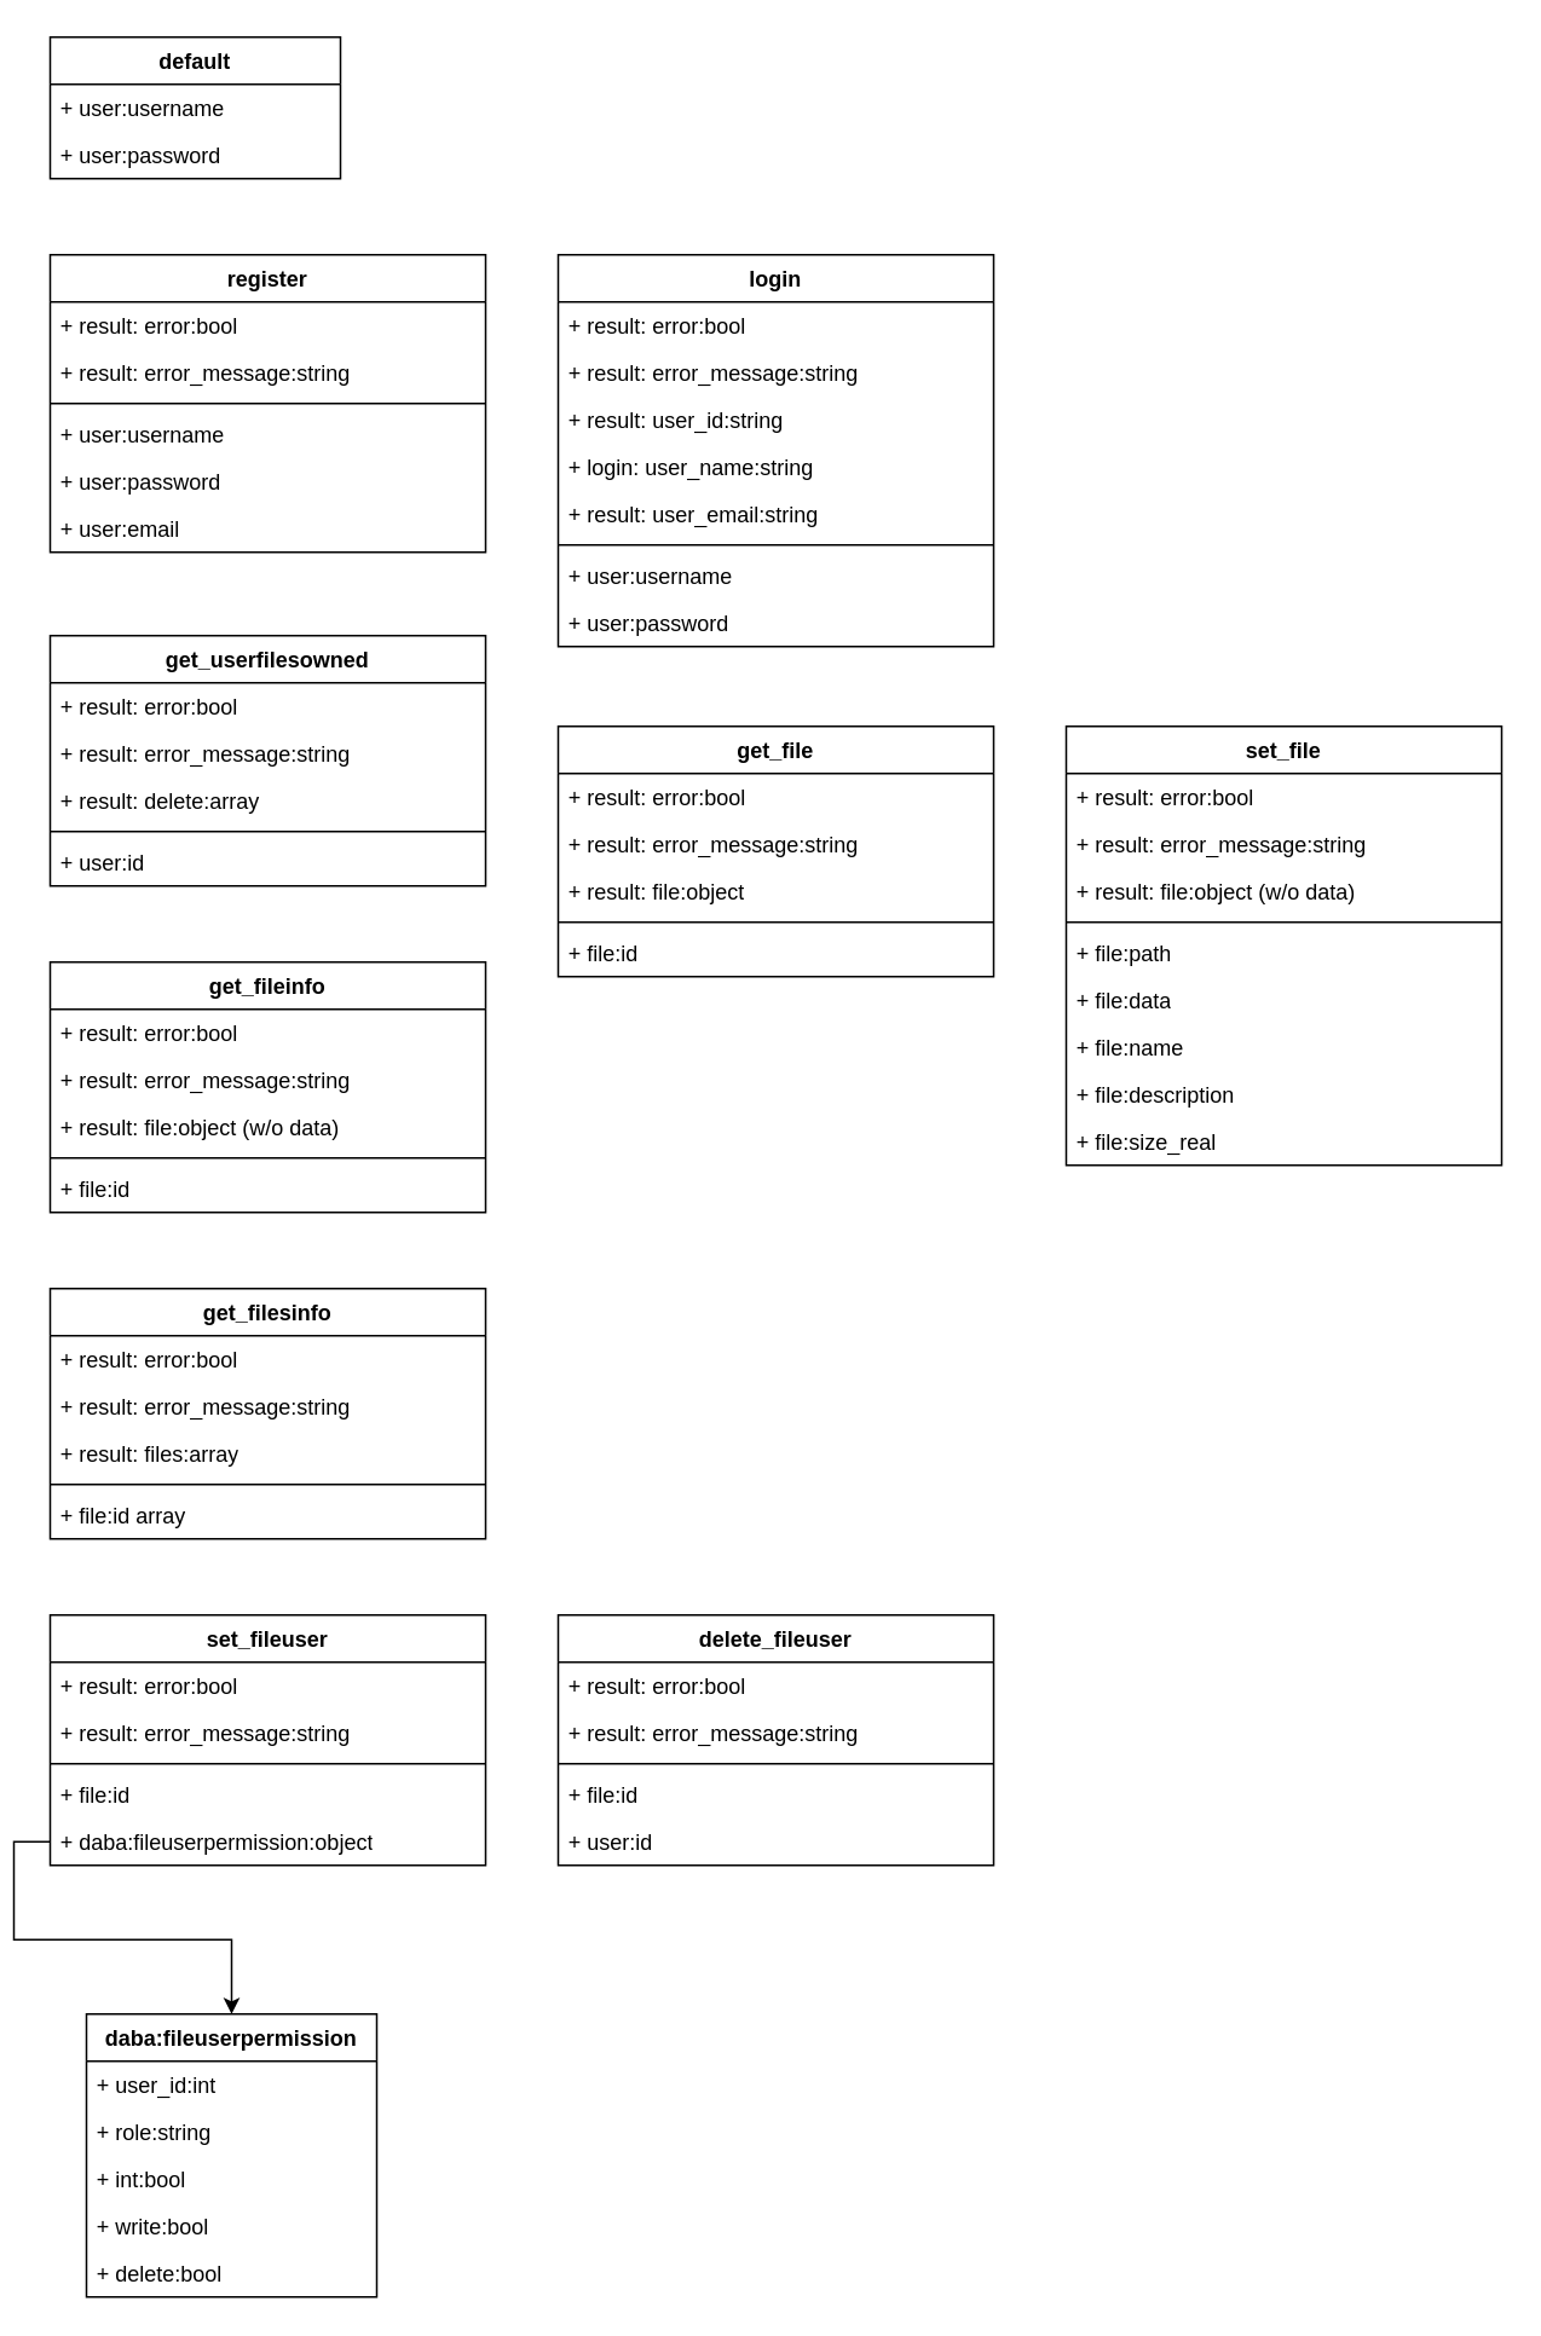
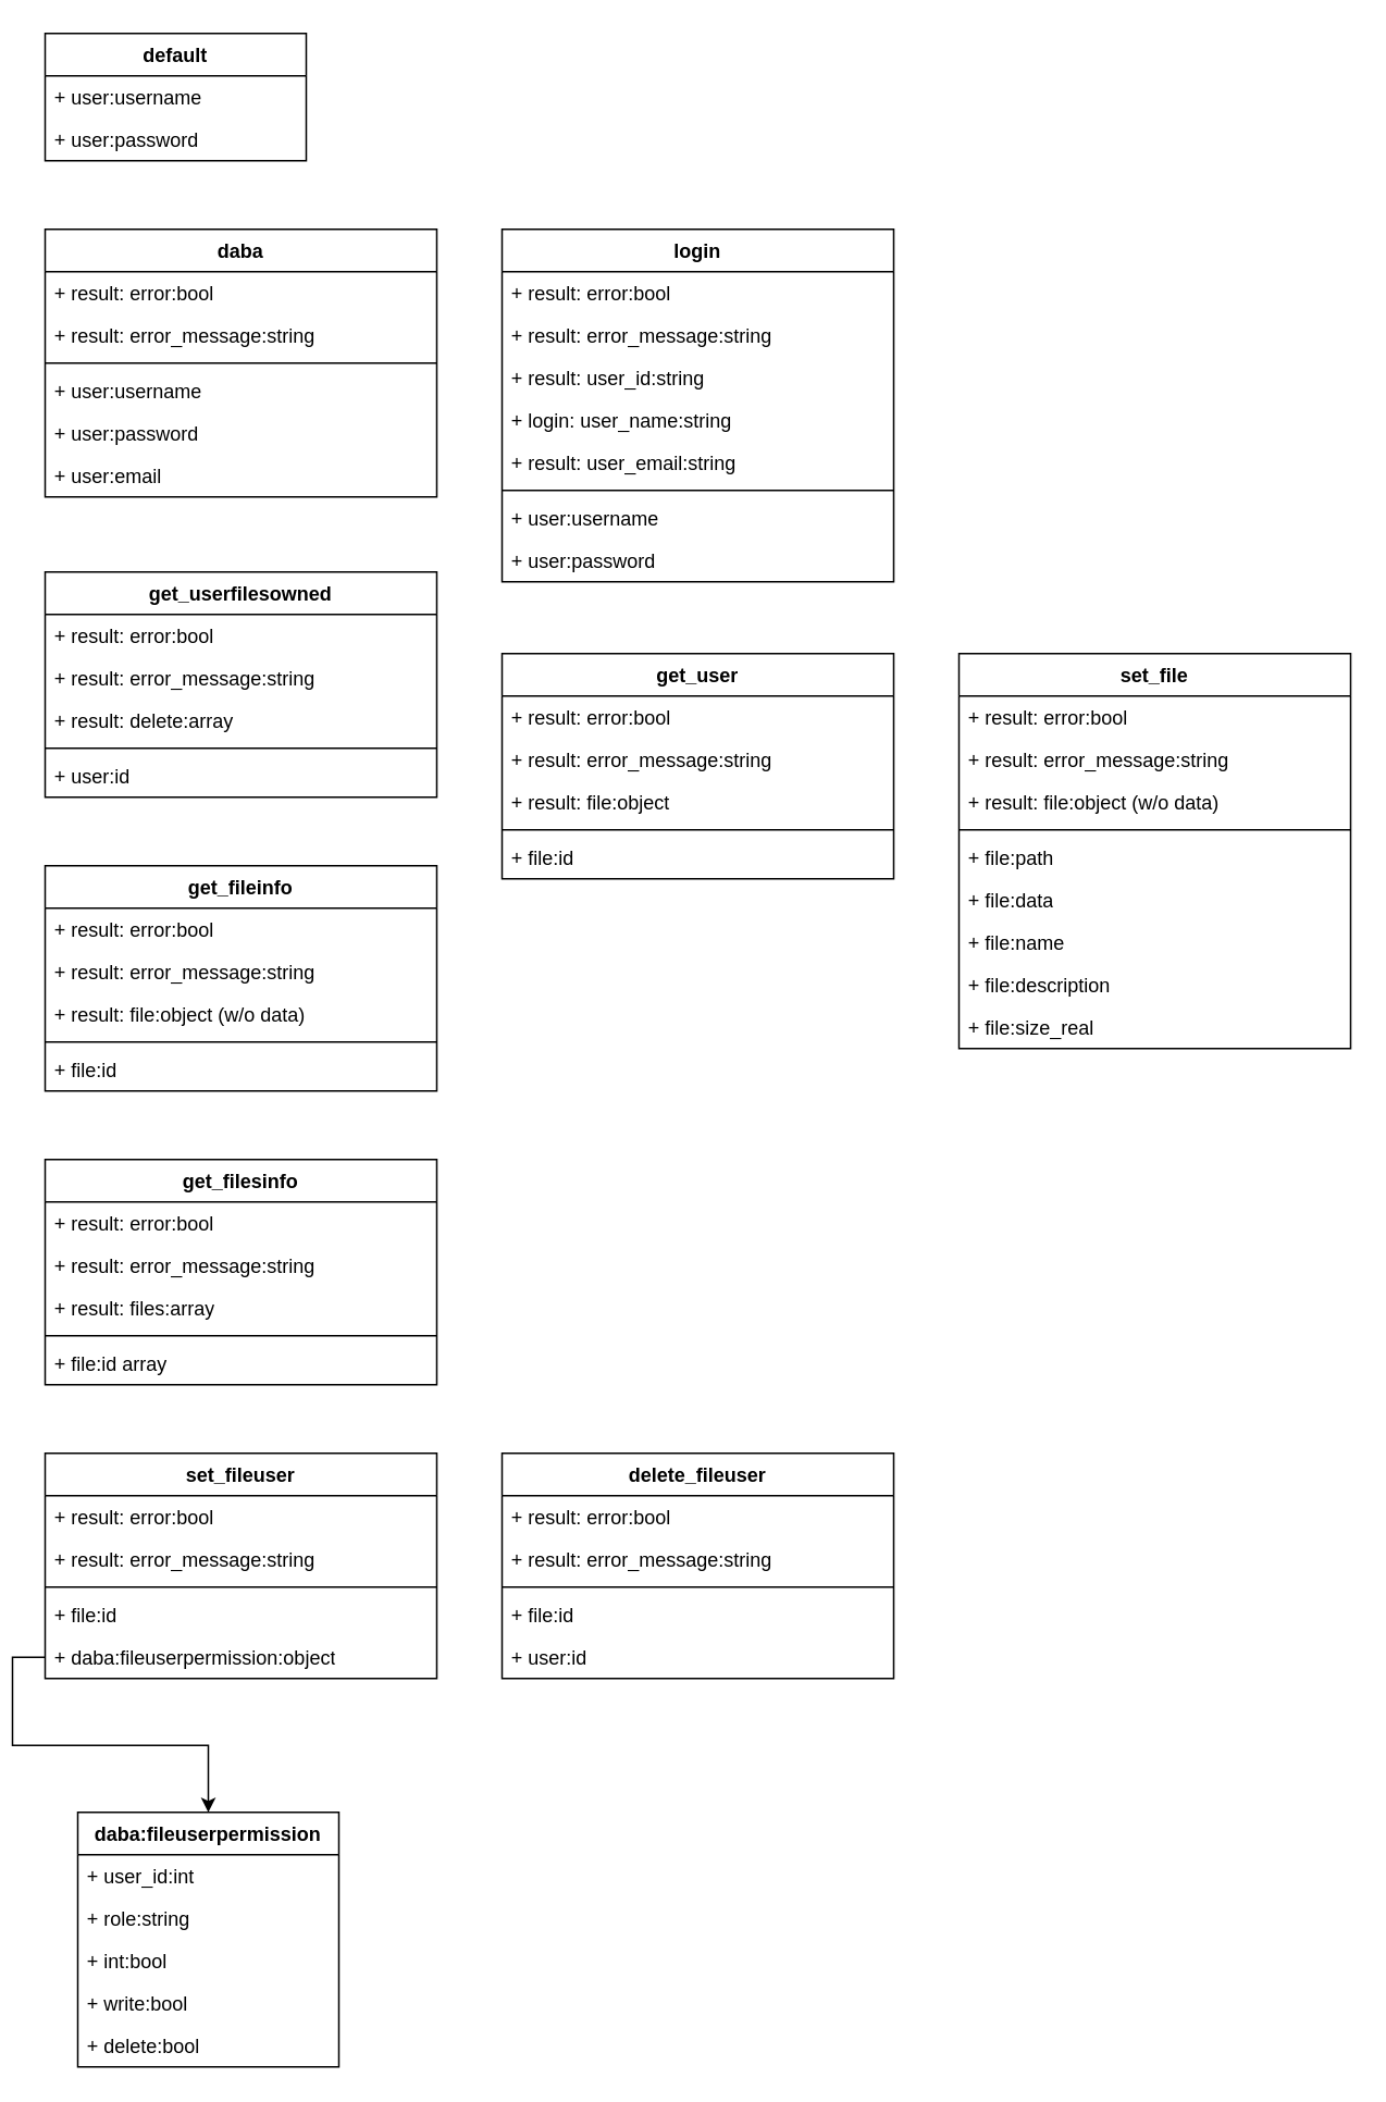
- <mxCell id="2" value="register" style="swimlane;fontStyle=1;align=center;verticalAlign=top;childLayout=stackLayout;horizontal=1;startSize=26;horizontalStack=0;resizeParent=1;resizeParentMax=0;resizeLast=0;collapsible=1;marginBottom=0;whiteSpace=wrap;html=1;" vertex="1" parent="1"><mxGeometry x="20" y="140" width="240" height="164" as="geometry" /></mxCell>
+ <mxCell id="2" value="daba" style="swimlane;fontStyle=1;align=center;verticalAlign=top;childLayout=stackLayout;horizontal=1;startSize=26;horizontalStack=0;resizeParent=1;resizeParentMax=0;resizeLast=0;collapsible=1;marginBottom=0;whiteSpace=wrap;html=1;" vertex="1" parent="1"><mxGeometry x="20" y="140" width="240" height="164" as="geometry" /></mxCell>
- <mxCell id="33" value="get_file" style="swimlane;fontStyle=1;align=center;verticalAlign=top;childLayout=stackLayout;horizontal=1;startSize=26;horizontalStack=0;resizeParent=1;resizeParentMax=0;resizeLast=0;collapsible=1;marginBottom=0;whiteSpace=wrap;html=1;" vertex="1" parent="1"><mxGeometry x="300" y="400" width="240" height="138" as="geometry" /></mxCell>
+ <mxCell id="33" value="get_user" style="swimlane;fontStyle=1;align=center;verticalAlign=top;childLayout=stackLayout;horizontal=1;startSize=26;horizontalStack=0;resizeParent=1;resizeParentMax=0;resizeLast=0;collapsible=1;marginBottom=0;whiteSpace=wrap;html=1;" vertex="1" parent="1"><mxGeometry x="300" y="400" width="240" height="138" as="geometry" /></mxCell>
